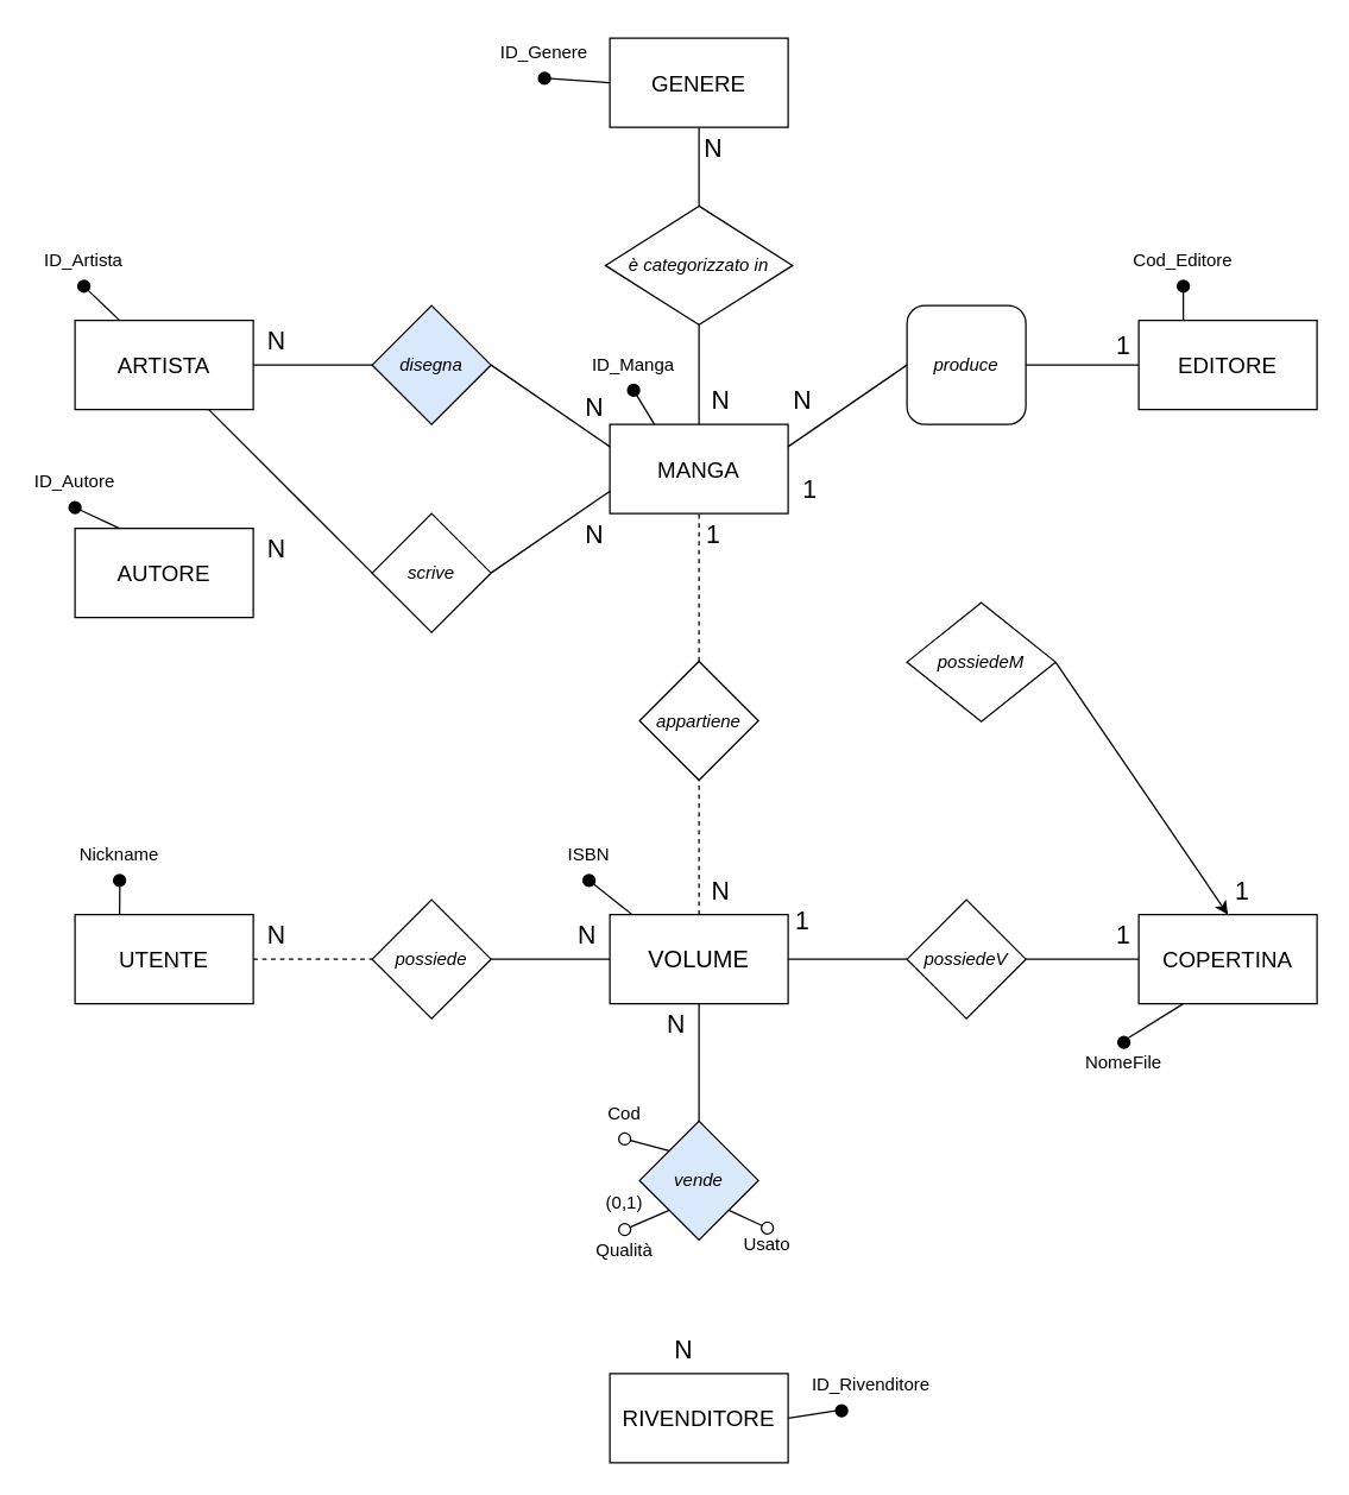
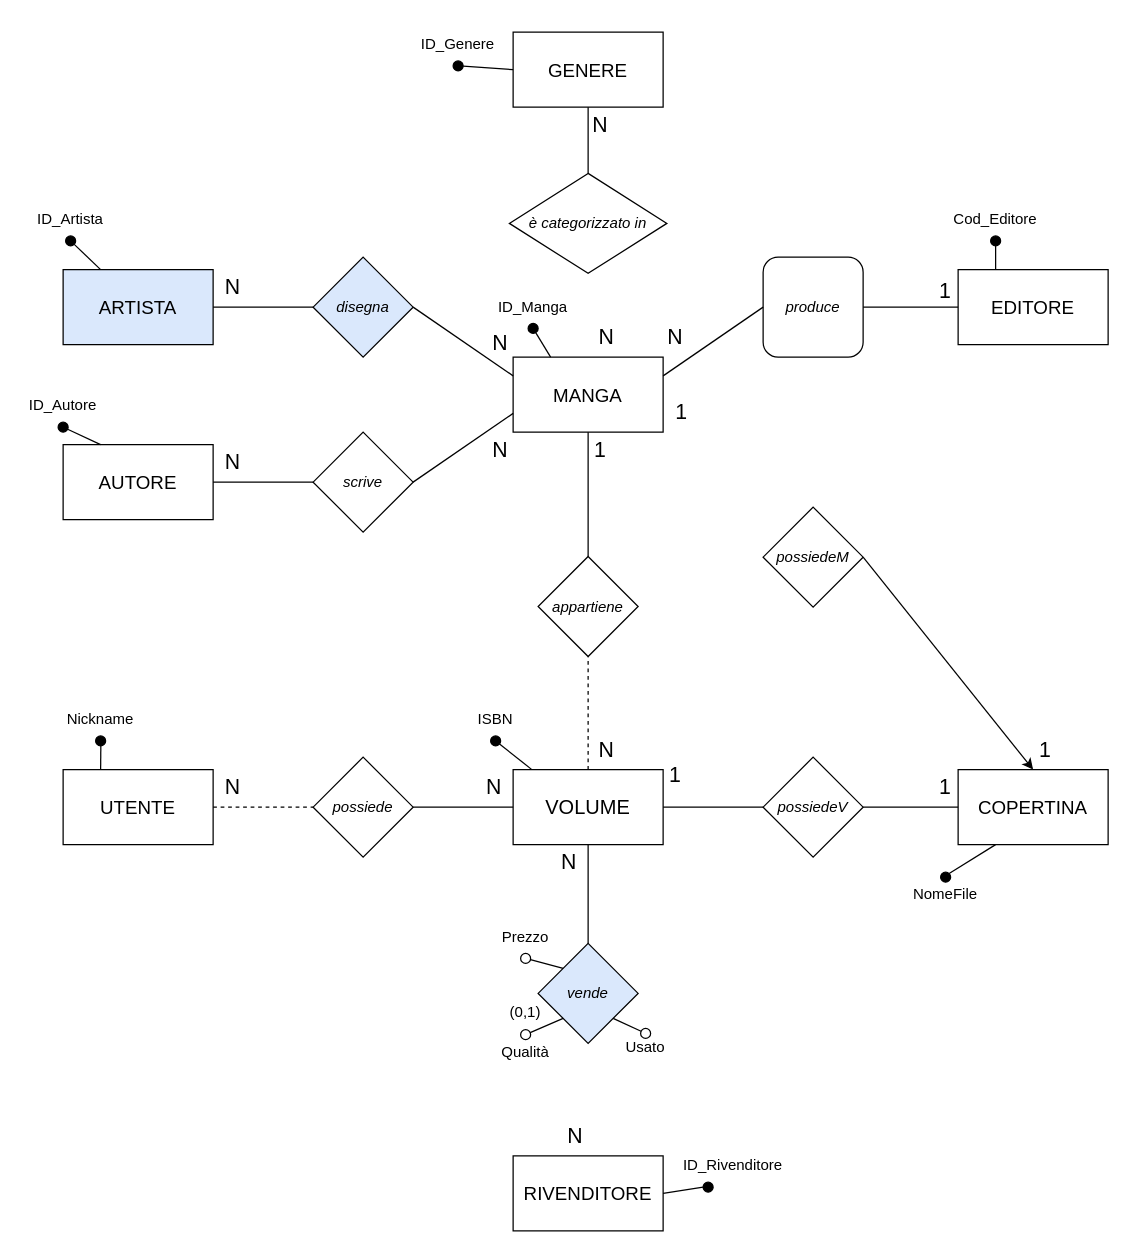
- <mxCell id="15" value="&lt;font style=&quot;font-size: 15px;&quot;&gt;ARTISTA&lt;/font&gt;" style="rounded=0;whiteSpace=wrap;html=1;" parent="1" vertex="1"><mxGeometry x="50" y="215" width="120" height="60" as="geometry" /></mxCell>
+ <mxCell id="15" value="&lt;font style=&quot;font-size: 15px;&quot;&gt;ARTISTA&lt;/font&gt;" style="rounded=0;whiteSpace=wrap;html=1;fillColor=#dae8fc;" parent="1" vertex="1"><mxGeometry x="50" y="215" width="120" height="60" as="geometry" /></mxCell>
- <mxCell id="21" value="" style="endArrow=none;html=1;rounded=0;exitX=0.5;exitY=0;exitDx=0;exitDy=0;entryX=0.5;entryY=1;entryDx=0;entryDy=0;" parent="1" source="7" target="20" edge="1"><mxGeometry width="50" height="50" relative="1" as="geometry"><mxPoint x="220" y="230" as="sourcePoint" /><mxPoint x="490" y="50" as="targetPoint" /></mxGeometry></mxCell>
- <mxCell id="14" value="" style="endArrow=none;html=1;rounded=0;exitX=0;exitY=0.5;exitDx=0;exitDy=0;" parent="1" source="12" target="15" edge="1"><mxGeometry width="50" height="50" relative="1" as="geometry"><mxPoint x="-80" y="260" as="sourcePoint" /><mxPoint x="-60" y="190" as="targetPoint" /></mxGeometry></mxCell>
+ <mxCell id="14" value="" style="endArrow=none;html=1;rounded=0;exitX=0;exitY=0.5;exitDx=0;exitDy=0;entryX=1;entryY=0.5;entryDx=0;entryDy=0;" parent="1" source="12" target="11" edge="1"><mxGeometry width="50" height="50" relative="1" as="geometry"><mxPoint x="-80" y="260" as="sourcePoint" /><mxPoint x="-60" y="190" as="targetPoint" /></mxGeometry></mxCell>
- <mxCell id="10" value="" style="endArrow=none;html=1;rounded=0;exitX=0.5;exitY=0;exitDx=0;exitDy=0;entryX=0.5;entryY=1;entryDx=0;entryDy=0;dashed=1;" parent="1" source="8" target="7" edge="1"><mxGeometry width="50" height="50" relative="1" as="geometry"><mxPoint x="-40" y="535" as="sourcePoint" /><mxPoint x="-20" y="465" as="targetPoint" /></mxGeometry></mxCell>
+ <mxCell id="10" value="" style="endArrow=none;html=1;rounded=0;exitX=0.5;exitY=0;exitDx=0;exitDy=0;entryX=0.5;entryY=1;entryDx=0;entryDy=0;" parent="1" source="8" target="7" edge="1"><mxGeometry width="50" height="50" relative="1" as="geometry"><mxPoint x="-40" y="535" as="sourcePoint" /><mxPoint x="-20" y="465" as="targetPoint" /></mxGeometry></mxCell>
- <mxCell id="106" value="&lt;i&gt;possiedeM&lt;/i&gt;" style="rhombus;whiteSpace=wrap;html=1;" parent="1" vertex="1"><mxGeometry x="610" y="405" width="100" height="80" as="geometry" /></mxCell>
+ <mxCell id="106" value="&lt;i&gt;possiedeM&lt;/i&gt;" style="rhombus;whiteSpace=wrap;html=1;" parent="1" vertex="1"><mxGeometry x="610" y="405" width="80" height="80" as="geometry" /></mxCell>
- <mxCell id="82" value="Cod" style="text;html=1;align=center;verticalAlign=middle;whiteSpace=wrap;rounded=0;" parent="80" vertex="1"><mxGeometry width="60" height="30" as="geometry" /></mxCell>
+ <mxCell id="82" value="Prezzo" style="text;html=1;align=center;verticalAlign=middle;whiteSpace=wrap;rounded=0;" parent="80" vertex="1"><mxGeometry width="60" height="30" as="geometry" /></mxCell>
